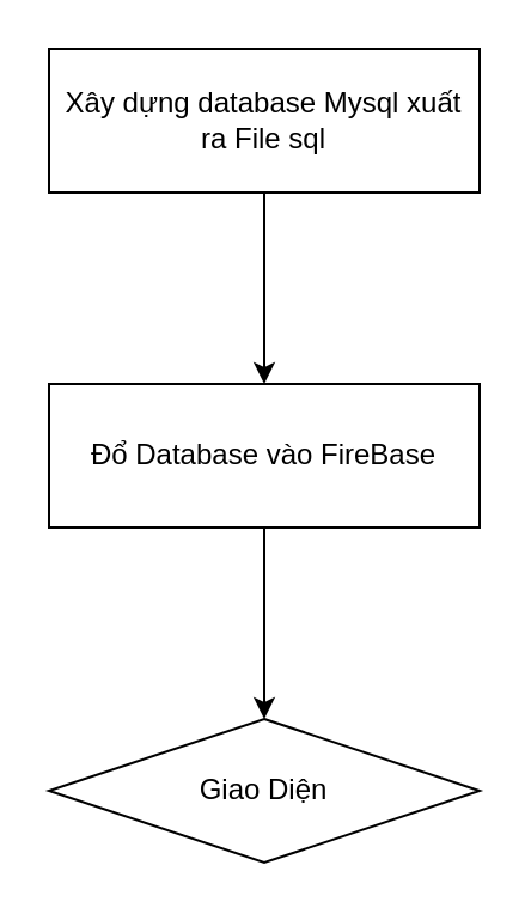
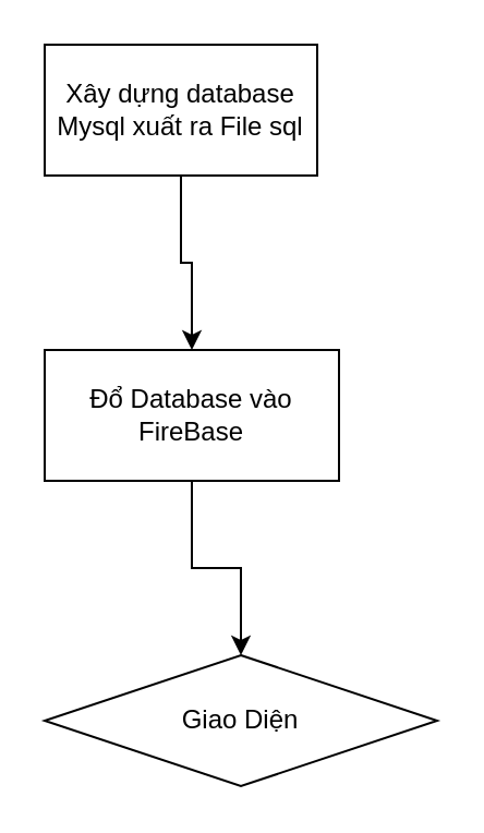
- <mxCell id="4" value="Xây dựng database Mysql xuất ra File sql" style="rounded=0;whiteSpace=wrap;html=1;" vertex="1" parent="1"><mxGeometry x="20" y="20" width="180" height="60" as="geometry" /></mxCell>
+ <mxCell id="4" value="Xây dựng database Mysql xuất ra File sql" style="rounded=0;whiteSpace=wrap;html=1;" vertex="1" parent="1"><mxGeometry x="20" y="20" width="125" height="60" as="geometry" /></mxCell>
- <mxCell id="6" value="Đổ Database vào FireBase" style="rounded=0;whiteSpace=wrap;html=1;" vertex="1" parent="1"><mxGeometry x="20" y="160" width="180" height="60" as="geometry" /></mxCell>
+ <mxCell id="6" value="Đổ Database vào FireBase" style="rounded=0;whiteSpace=wrap;html=1;" vertex="1" parent="1"><mxGeometry x="20" y="160" width="135" height="60" as="geometry" /></mxCell>
